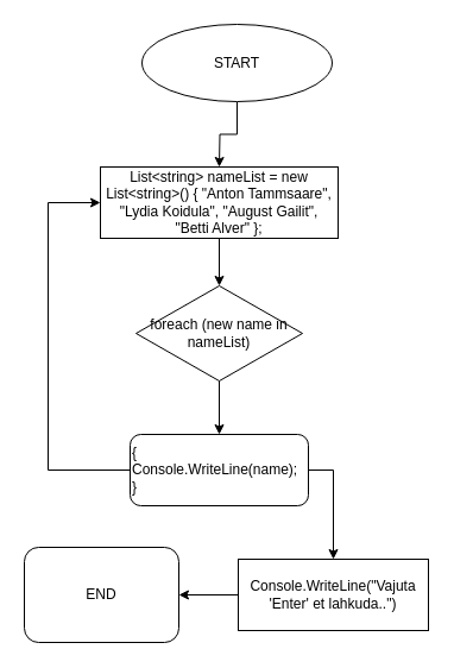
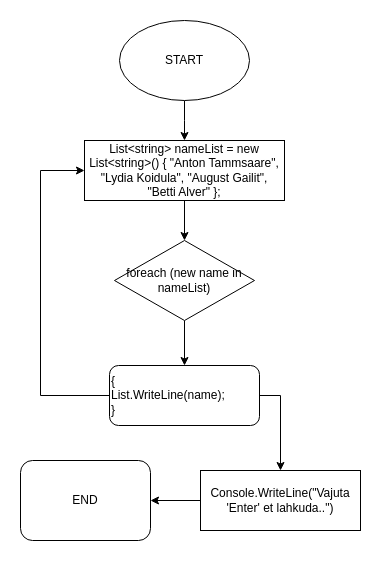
- <mxCell id="3" value="START" style="ellipse;whiteSpace=wrap;html=1;" vertex="1" parent="1"><mxGeometry x="119" y="20" width="160" height="65" as="geometry" /></mxCell>
+ <mxCell id="3" value="START" style="ellipse;whiteSpace=wrap;html=1;" vertex="1" parent="1"><mxGeometry x="119" y="20" width="130" height="80" as="geometry" /></mxCell>
- <mxCell id="9" value="&lt;div&gt;{&lt;br&gt;&lt;/div&gt;&lt;div&gt;Console.WriteLine(name);&lt;/div&gt;&lt;div&gt;}&lt;br&gt;&lt;/div&gt;" style="rounded=1;whiteSpace=wrap;html=1;align=left;" vertex="1" parent="1"><mxGeometry x="109" y="365" width="150" height="60" as="geometry" /></mxCell>
+ <mxCell id="9" value="&lt;div&gt;{&lt;br&gt;&lt;/div&gt;&lt;div&gt;List.WriteLine(name);&lt;/div&gt;&lt;div&gt;}&lt;br&gt;&lt;/div&gt;" style="rounded=1;whiteSpace=wrap;html=1;align=left;" vertex="1" parent="1"><mxGeometry x="109" y="365" width="150" height="60" as="geometry" /></mxCell>
